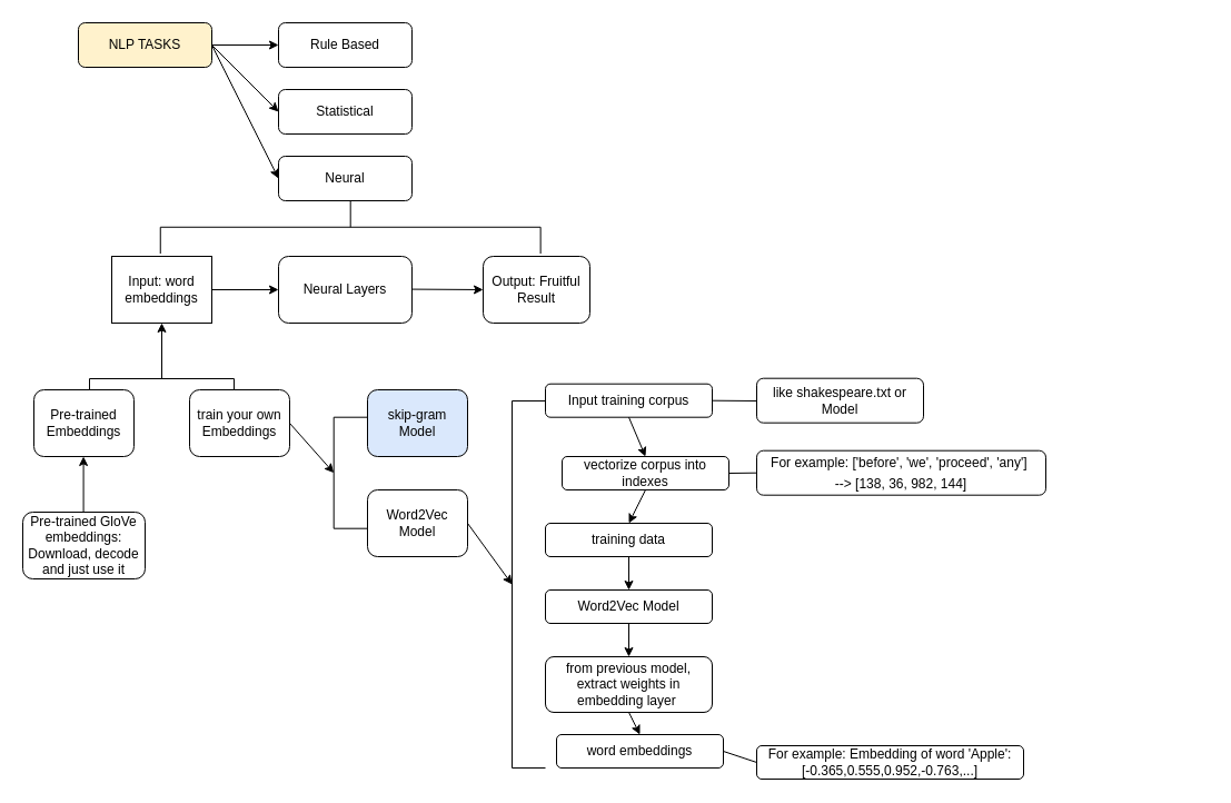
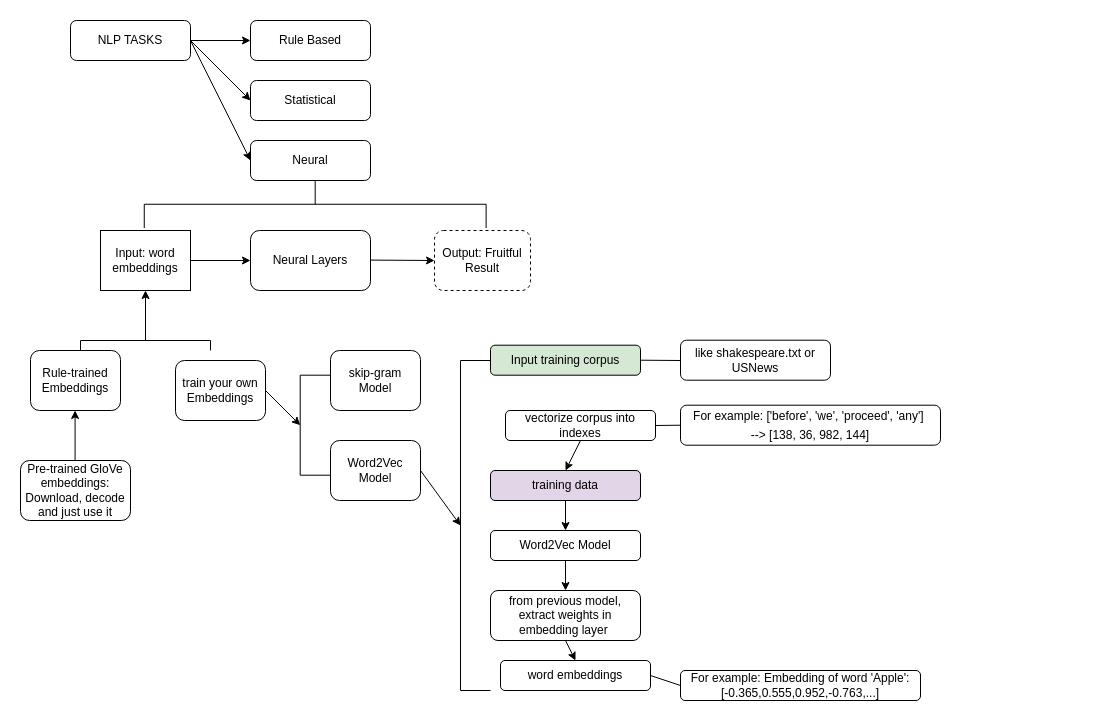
- <mxCell id="2" value="NLP TASKS" style="rounded=1;whiteSpace=wrap;html=1;fontSize=12;glass=0;strokeWidth=1;shadow=0;fillColor=#fff2cc;" parent="1" vertex="1"><mxGeometry x="70" y="20" width="120" height="40" as="geometry" /></mxCell>
+ <mxCell id="2" value="NLP TASKS" style="rounded=1;whiteSpace=wrap;html=1;fontSize=12;glass=0;strokeWidth=1;shadow=0;" parent="1" vertex="1"><mxGeometry x="70" y="20" width="120" height="40" as="geometry" /></mxCell>
- <mxCell id="9" value="Output: Fruitful &lt;br&gt;Result" style="rounded=1;whiteSpace=wrap;html=1;" parent="1" vertex="1"><mxGeometry x="434" y="230" width="96" height="60" as="geometry" /></mxCell>
+ <mxCell id="9" value="Output: Fruitful &lt;br&gt;Result" style="rounded=1;whiteSpace=wrap;html=1;dashed=1;" parent="1" vertex="1"><mxGeometry x="434" y="230" width="96" height="60" as="geometry" /></mxCell>
- <mxCell id="25" value="Input training corpus" style="rounded=1;whiteSpace=wrap;html=1;" parent="1" vertex="1"><mxGeometry x="490" y="344.69" width="150" height="30" as="geometry" /></mxCell>
+ <mxCell id="25" value="Input training corpus" style="rounded=1;whiteSpace=wrap;html=1;fillColor=#d5e8d4;" parent="1" vertex="1"><mxGeometry x="490" y="344.69" width="150" height="30" as="geometry" /></mxCell>
- <mxCell id="27" value="like shakespeare.txt or Model" style="rounded=1;whiteSpace=wrap;html=1;" parent="1" vertex="1"><mxGeometry x="680" y="339.69" width="150" height="40" as="geometry" /></mxCell>
+ <mxCell id="27" value="like shakespeare.txt or USNews" style="rounded=1;whiteSpace=wrap;html=1;" parent="1" vertex="1"><mxGeometry x="680" y="339.69" width="150" height="40" as="geometry" /></mxCell>
- <mxCell id="12" value="Pre-trained Embeddings" style="rounded=1;whiteSpace=wrap;html=1;" parent="1" vertex="1"><mxGeometry x="30" y="350" width="90" height="60" as="geometry" /></mxCell>
+ <mxCell id="12" value="Rule-trained Embeddings" style="rounded=1;whiteSpace=wrap;html=1;" parent="1" vertex="1"><mxGeometry x="30" y="350" width="90" height="60" as="geometry" /></mxCell>
- <mxCell id="13" value="train your own Embeddings" style="rounded=1;whiteSpace=wrap;html=1;" parent="1" vertex="1"><mxGeometry x="170" y="350" width="90" height="60" as="geometry" /></mxCell>
+ <mxCell id="13" value="train your own Embeddings" style="rounded=1;whiteSpace=wrap;html=1;" parent="1" vertex="1"><mxGeometry x="175" y="360" width="90" height="60" as="geometry" /></mxCell>
- <mxCell id="16" value="skip-gram Model" style="rounded=1;whiteSpace=wrap;html=1;fillColor=#dae8fc;" parent="1" vertex="1"><mxGeometry x="330" y="350" width="90" height="60" as="geometry" /></mxCell>
+ <mxCell id="16" value="skip-gram Model" style="rounded=1;whiteSpace=wrap;html=1;" parent="1" vertex="1"><mxGeometry x="330" y="350" width="90" height="60" as="geometry" /></mxCell>
- <mxCell id="40" value="" style="endArrow=classic;html=1;exitX=0.5;exitY=1;exitDx=0;exitDy=0;entryX=0.5;entryY=0;entryDx=0;entryDy=0;" edge="1" parent="1" source="25" target="28"><mxGeometry width="50" height="50" relative="1" as="geometry"><mxPoint x="580" y="310" as="sourcePoint" /><mxPoint x="630" y="260" as="targetPoint" /></mxGeometry></mxCell>
- <mxCell id="30" value="training data" style="rounded=1;whiteSpace=wrap;html=1;" parent="1" vertex="1"><mxGeometry x="490" y="470" width="150" height="30" as="geometry" /></mxCell>
+ <mxCell id="30" value="training data" style="rounded=1;whiteSpace=wrap;html=1;fillColor=#e1d5e7;" parent="1" vertex="1"><mxGeometry x="490" y="470" width="150" height="30" as="geometry" /></mxCell>
